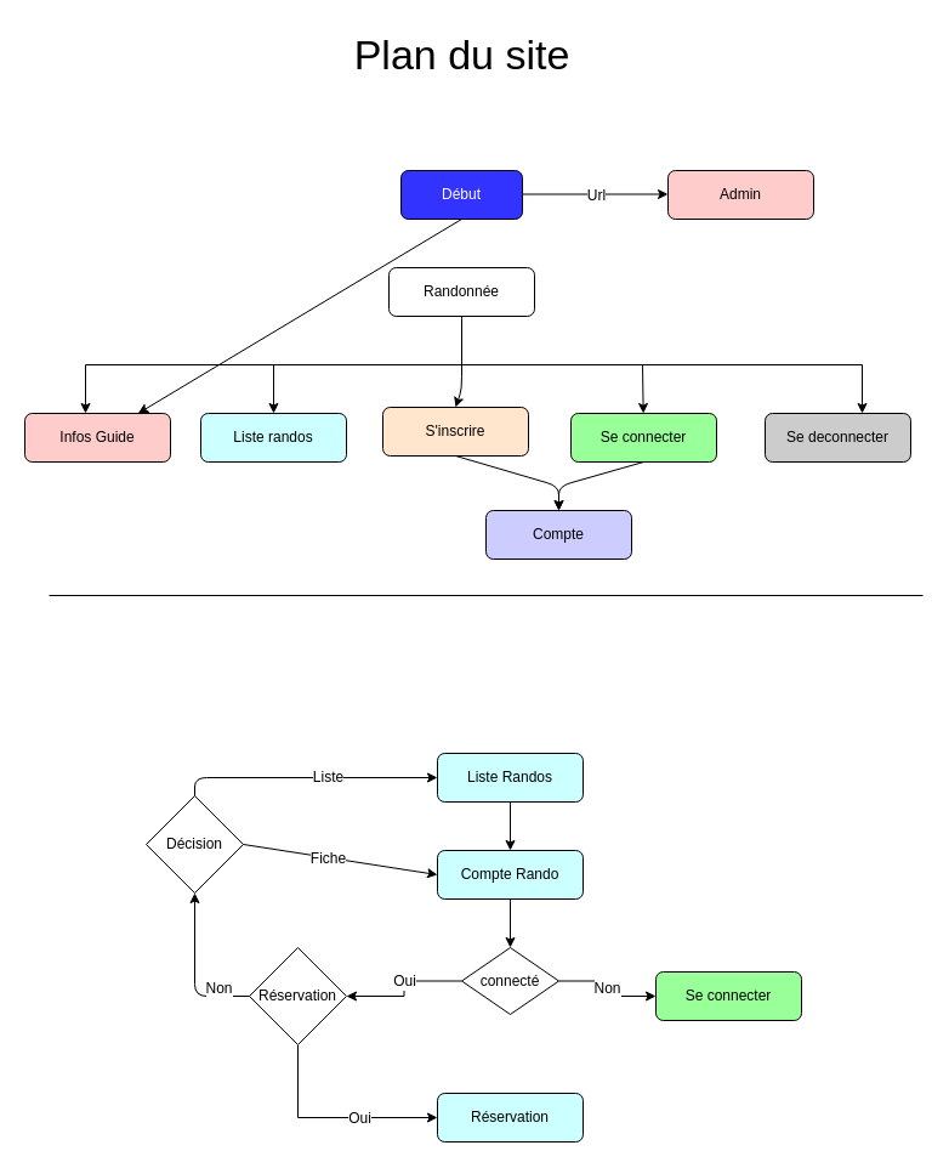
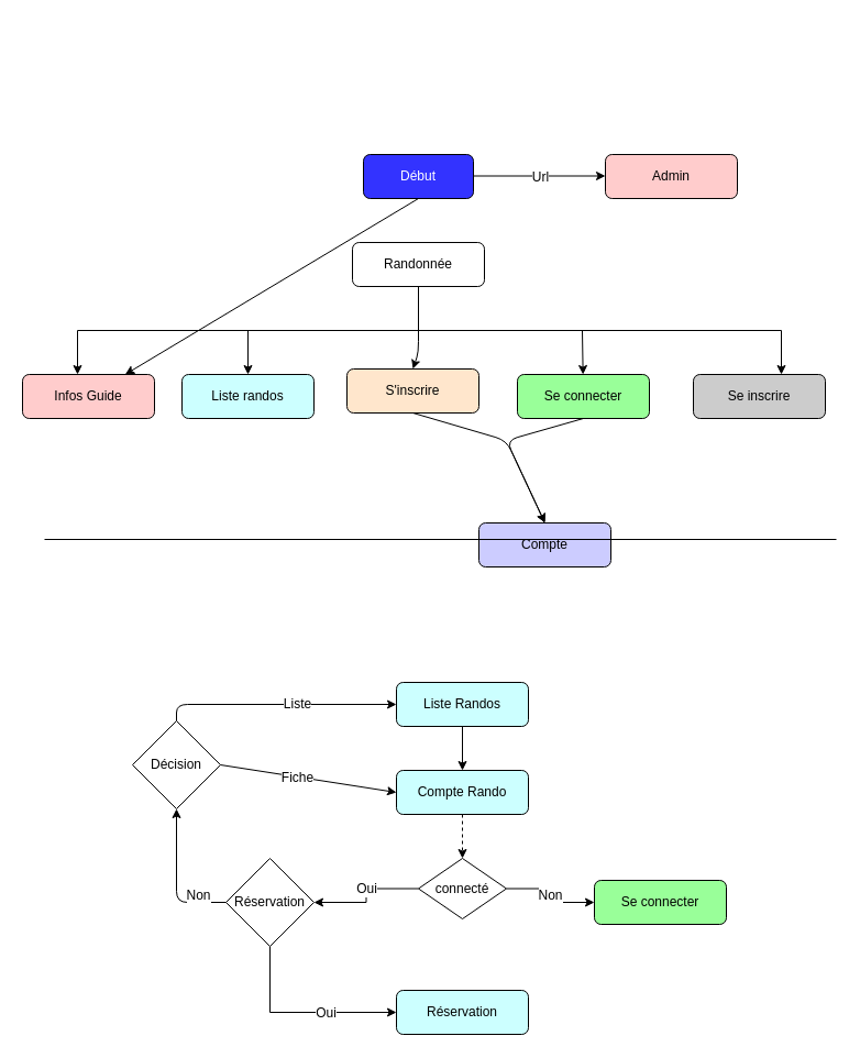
- <mxCell id="40" value="Plan du site" style="text;html=1;align=center;verticalAlign=middle;resizable=0;points=[];autosize=1;fontSize=34;fontColor=#000000;" vertex="1" parent="1"><mxGeometry x="270" y="20" width="220" height="50" as="geometry" /></mxCell>
- <mxCell id="13" value="Se deconnecter" style="rounded=1;whiteSpace=wrap;html=1;strokeColor=#000000;fillColor=#CCCCCC;fontColor=#000000;" vertex="1" parent="1"><mxGeometry x="630" y="340" width="120" height="40" as="geometry" /></mxCell>
+ <mxCell id="13" value="Se inscrire" style="rounded=1;whiteSpace=wrap;html=1;strokeColor=#000000;fillColor=#CCCCCC;fontColor=#000000;" vertex="1" parent="1"><mxGeometry x="630" y="340" width="120" height="40" as="geometry" /></mxCell>
- <mxCell id="12" value="Compte" style="rounded=1;whiteSpace=wrap;html=1;strokeColor=#000000;fillColor=#CCCCFF;fontColor=#000000;" vertex="1" parent="1"><mxGeometry x="400" y="420" width="120" height="40" as="geometry" /></mxCell>
+ <mxCell id="12" value="Compte" style="rounded=1;whiteSpace=wrap;html=1;strokeColor=#000000;fillColor=#CCCCFF;fontColor=#000000;" vertex="1" parent="1"><mxGeometry x="435" y="475" width="120" height="40" as="geometry" /></mxCell>
- <mxCell id="24" value="" style="edgeStyle=orthogonalEdgeStyle;rounded=0;orthogonalLoop=1;jettySize=auto;html=1;fontColor=#000000;" edge="1" parent="1" source="25" target="32"><mxGeometry relative="1" as="geometry" /></mxCell>
+ <mxCell id="24" value="" style="edgeStyle=orthogonalEdgeStyle;rounded=0;orthogonalLoop=1;jettySize=auto;html=1;fontColor=#000000;dashed=1;" edge="1" parent="1" source="25" target="32"><mxGeometry relative="1" as="geometry" /></mxCell>
